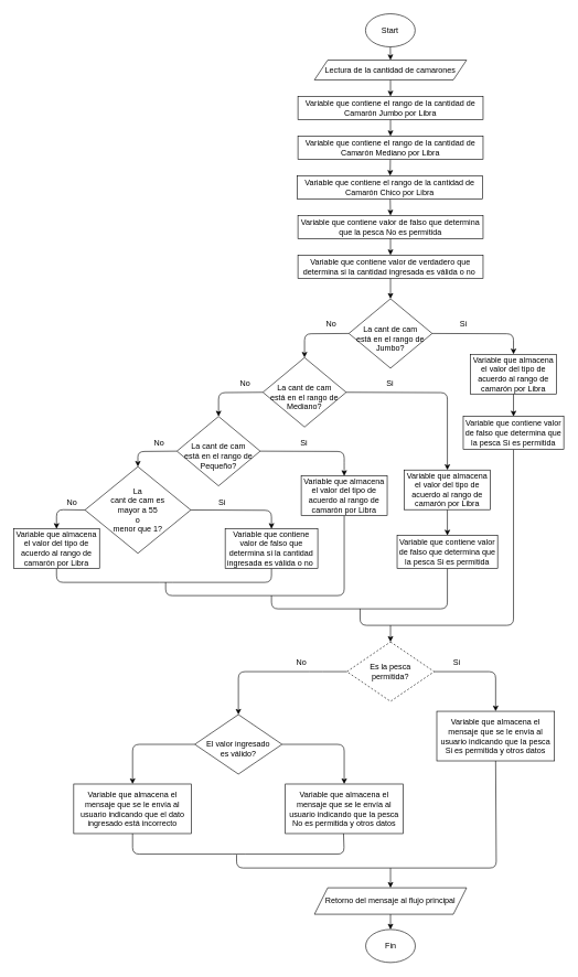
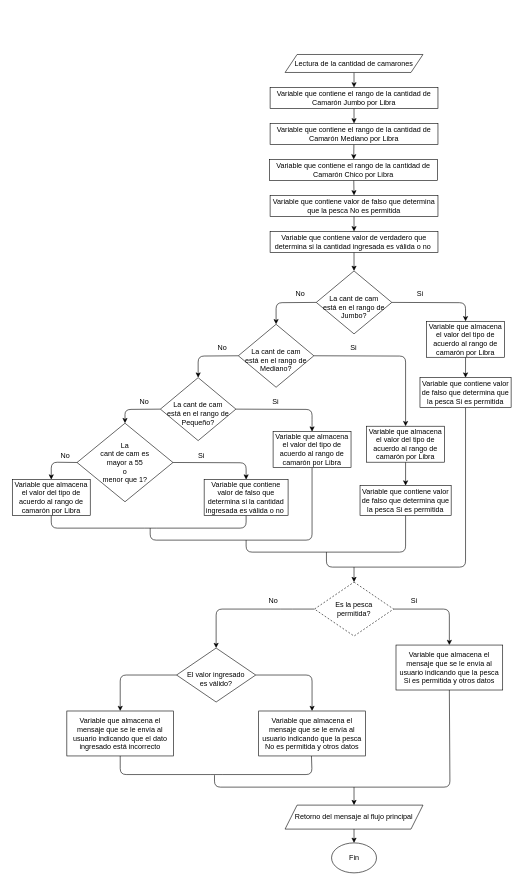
- <mxCell id="3" value="Start" style="ellipse;whiteSpace=wrap;html=1;" parent="1" vertex="1"><mxGeometry x="552.25" y="20" width="75" height="50" as="geometry" /></mxCell>
- <mxCell id="2" value="" style="edgeStyle=none;html=1;entryX=0.5;entryY=0;entryDx=0;entryDy=0;" parent="1" source="3" target="42" edge="1"><mxGeometry relative="1" as="geometry"><mxPoint x="589.404" y="90" as="targetPoint" /></mxGeometry></mxCell>
